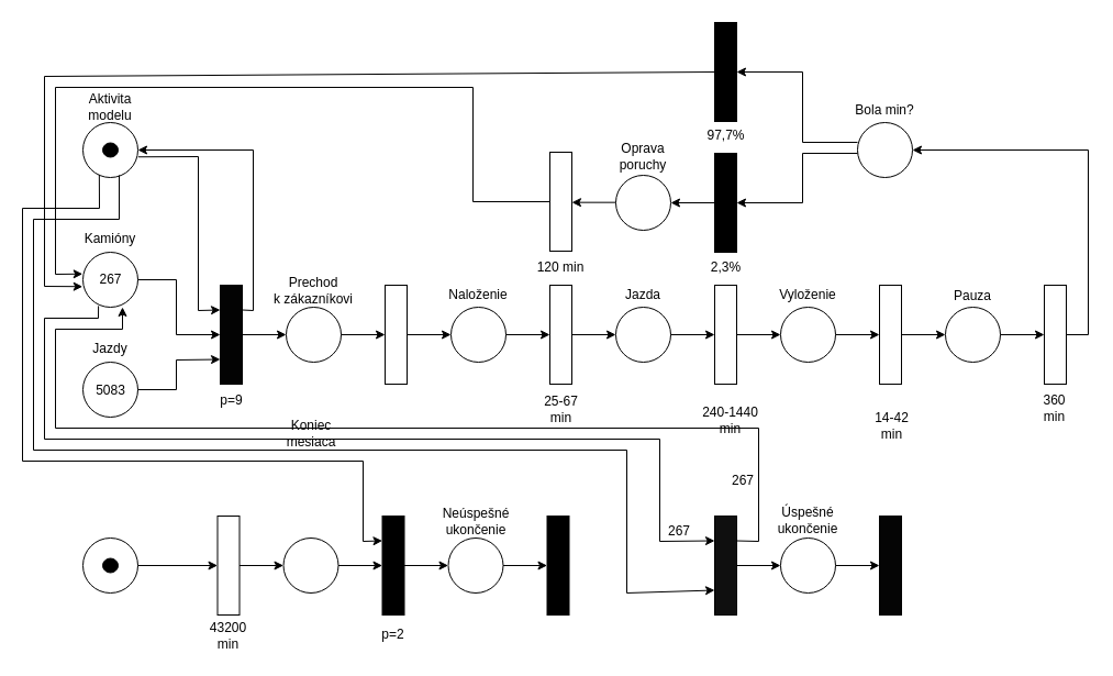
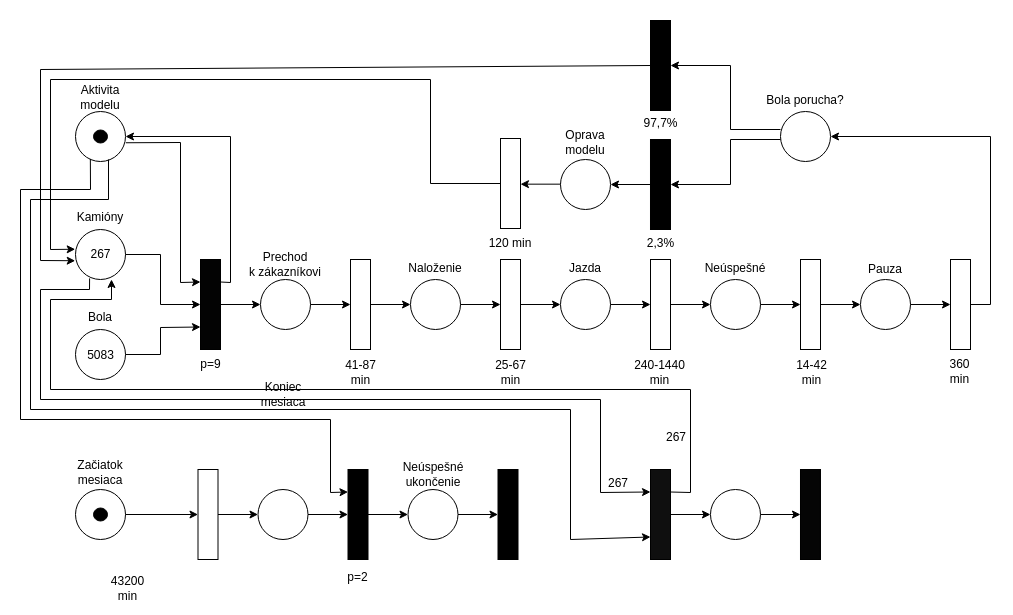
- <mxCell id="48" value="Bola min?" style="text;html=1;strokeColor=none;fillColor=none;align=center;verticalAlign=middle;whiteSpace=wrap;rounded=0;" vertex="1" parent="1"><mxGeometry x="760" y="85" width="90" height="30" as="geometry" /></mxCell>
+ <mxCell id="48" value="Bola porucha?" style="text;html=1;strokeColor=none;fillColor=none;align=center;verticalAlign=middle;whiteSpace=wrap;rounded=0;" vertex="1" parent="1"><mxGeometry x="760" y="85" width="90" height="30" as="geometry" /></mxCell>
- <mxCell id="59" value="Oprava&lt;br&gt;poruchy" style="text;html=1;strokeColor=none;fillColor=none;align=center;verticalAlign=middle;whiteSpace=wrap;rounded=0;" vertex="1" parent="1"><mxGeometry x="540" y="127" width="90" height="30" as="geometry" /></mxCell>
+ <mxCell id="59" value="Oprava&lt;br&gt;modelu" style="text;html=1;strokeColor=none;fillColor=none;align=center;verticalAlign=middle;whiteSpace=wrap;rounded=0;" vertex="1" parent="1"><mxGeometry x="540" y="127" width="90" height="30" as="geometry" /></mxCell>
- <mxCell id="31" value="Vyloženie" style="text;html=1;strokeColor=none;fillColor=none;align=center;verticalAlign=middle;whiteSpace=wrap;rounded=0;" vertex="1" parent="1"><mxGeometry x="690" y="253" width="90" height="30" as="geometry" /></mxCell>
+ <mxCell id="31" value="Neúspešné" style="text;html=1;strokeColor=none;fillColor=none;align=center;verticalAlign=middle;whiteSpace=wrap;rounded=0;" vertex="1" parent="1"><mxGeometry x="690" y="253" width="90" height="30" as="geometry" /></mxCell>
- <mxCell id="9" value="Jazdy" style="text;html=1;strokeColor=none;fillColor=none;align=center;verticalAlign=middle;whiteSpace=wrap;rounded=0;" vertex="1" parent="1"><mxGeometry x="55" y="302" width="90" height="30" as="geometry" /></mxCell>
+ <mxCell id="9" value="Bola" style="text;html=1;strokeColor=none;fillColor=none;align=center;verticalAlign=middle;whiteSpace=wrap;rounded=0;" vertex="1" parent="1"><mxGeometry x="55" y="302" width="90" height="30" as="geometry" /></mxCell>
+ <mxCell id="40" value="41-87 min" style="text;html=1;strokeColor=none;fillColor=none;align=center;verticalAlign=middle;whiteSpace=wrap;rounded=0;" vertex="1" parent="1"><mxGeometry x="338.75" y="357" width="42.5" height="30" as="geometry" /></mxCell>
- <mxCell id="42" value="240-1440 min" style="text;html=1;strokeColor=none;fillColor=none;align=center;verticalAlign=middle;whiteSpace=wrap;rounded=0;" vertex="1" parent="1"><mxGeometry x="634.37" y="367" width="61.25" height="30" as="geometry" /></mxCell>
+ <mxCell id="42" value="240-1440 min" style="text;html=1;strokeColor=none;fillColor=none;align=center;verticalAlign=middle;whiteSpace=wrap;rounded=0;" vertex="1" parent="1"><mxGeometry x="629.37" y="357" width="61.25" height="30" as="geometry" /></mxCell>
- <mxCell id="43" value="14-42&lt;br&gt;min" style="text;html=1;strokeColor=none;fillColor=none;align=center;verticalAlign=middle;whiteSpace=wrap;rounded=0;" vertex="1" parent="1"><mxGeometry x="781" y="373" width="61.25" height="28" as="geometry" /></mxCell>
+ <mxCell id="43" value="14-42&lt;br&gt;min" style="text;html=1;strokeColor=none;fillColor=none;align=center;verticalAlign=middle;whiteSpace=wrap;rounded=0;" vertex="1" parent="1"><mxGeometry x="781" y="358" width="61.25" height="28" as="geometry" /></mxCell>
+ <mxCell id="66" value="Začiatok&lt;br&gt;mesiaca" style="text;html=1;strokeColor=none;fillColor=none;align=center;verticalAlign=middle;whiteSpace=wrap;rounded=0;" vertex="1" parent="1"><mxGeometry x="55" y="457" width="90" height="30" as="geometry" /></mxCell>
- <mxCell id="84" value="Úspešné&lt;br&gt;ukončenie" style="text;html=1;strokeColor=none;fillColor=none;align=center;verticalAlign=middle;whiteSpace=wrap;rounded=0;" vertex="1" parent="1"><mxGeometry x="689.99" y="458" width="90" height="30" as="geometry" /></mxCell>
- <mxCell id="69" value="43200 min" style="text;html=1;strokeColor=none;fillColor=none;align=center;verticalAlign=middle;whiteSpace=wrap;rounded=0;" vertex="1" parent="1"><mxGeometry x="185" y="563" width="45" height="30" as="geometry" /></mxCell>
+ <mxCell id="69" value="43200 min" style="text;html=1;strokeColor=none;fillColor=none;align=center;verticalAlign=middle;whiteSpace=wrap;rounded=0;" vertex="1" parent="1"><mxGeometry x="105" y="573" width="45" height="30" as="geometry" /></mxCell>
